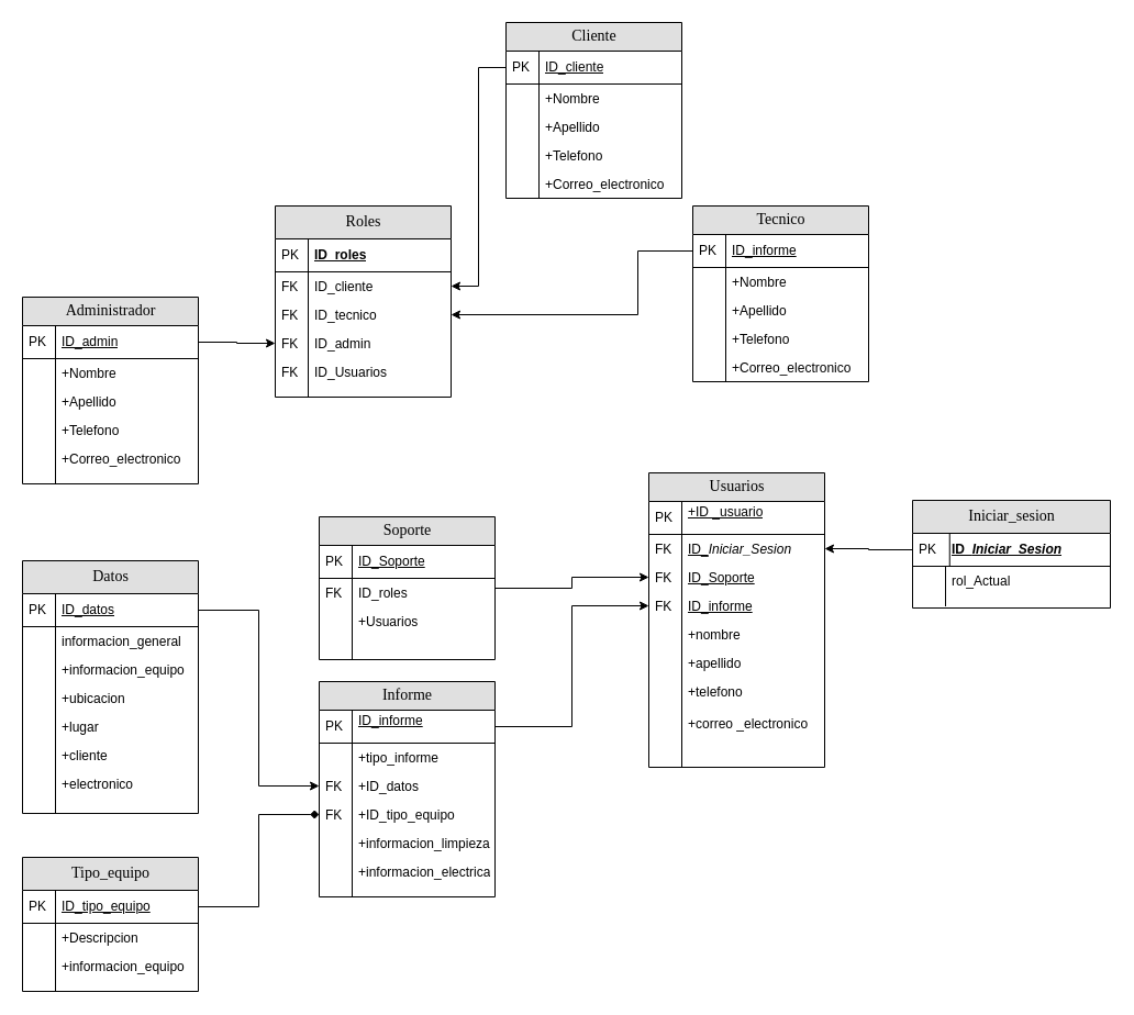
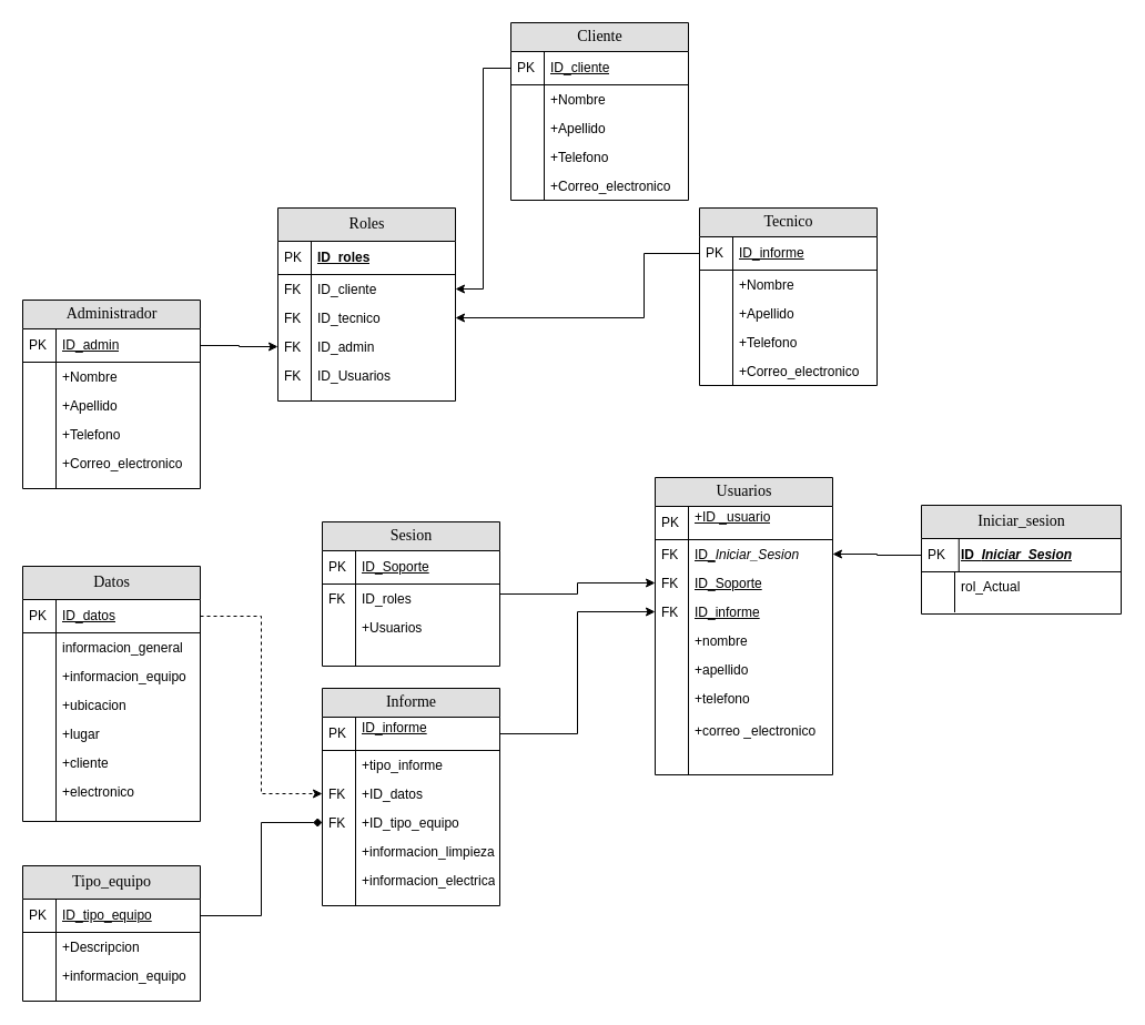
- <mxCell id="84" value="Soporte" style="swimlane;html=1;fontStyle=0;childLayout=stackLayout;horizontal=1;startSize=26;fillColor=#e0e0e0;horizontalStack=0;resizeParent=1;resizeLast=0;collapsible=1;marginBottom=0;swimlaneFillColor=#ffffff;align=center;rounded=0;shadow=0;comic=0;labelBackgroundColor=none;strokeWidth=1;fontFamily=Verdana;fontSize=14" vertex="1" parent="1"><mxGeometry x="290" y="470" width="160" height="130" as="geometry" /></mxCell>
+ <mxCell id="84" value="Sesion" style="swimlane;html=1;fontStyle=0;childLayout=stackLayout;horizontal=1;startSize=26;fillColor=#e0e0e0;horizontalStack=0;resizeParent=1;resizeLast=0;collapsible=1;marginBottom=0;swimlaneFillColor=#ffffff;align=center;rounded=0;shadow=0;comic=0;labelBackgroundColor=none;strokeWidth=1;fontFamily=Verdana;fontSize=14" vertex="1" parent="1"><mxGeometry x="290" y="470" width="160" height="130" as="geometry" /></mxCell>
- <mxCell id="131" style="edgeStyle=orthogonalEdgeStyle;rounded=0;orthogonalLoop=1;jettySize=auto;html=1;entryX=0;entryY=0.5;entryDx=0;entryDy=0;" edge="1" parent="1" source="112" target="50"><mxGeometry relative="1" as="geometry" /></mxCell>
+ <mxCell id="131" style="edgeStyle=orthogonalEdgeStyle;rounded=0;orthogonalLoop=1;jettySize=auto;html=1;entryX=0;entryY=0.5;entryDx=0;entryDy=0;dashed=1;" edge="1" parent="1" source="112" target="50"><mxGeometry relative="1" as="geometry" /></mxCell>
